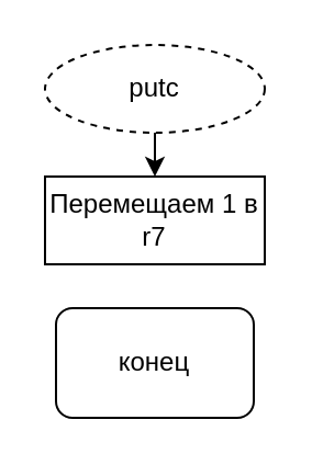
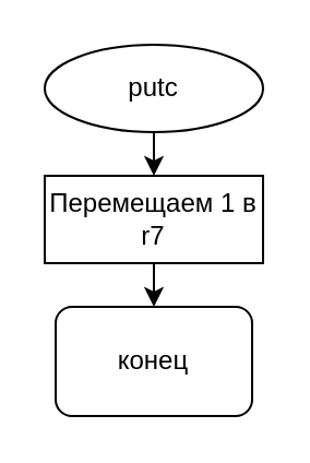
- <mxCell id="2" value="putc" style="ellipse;whiteSpace=wrap;html=1;dashed=1;" vertex="1" parent="1"><mxGeometry x="20" y="20" width="100" height="40" as="geometry" /></mxCell>
+ <mxCell id="2" value="putc" style="ellipse;whiteSpace=wrap;html=1;" vertex="1" parent="1"><mxGeometry x="20" y="20" width="100" height="40" as="geometry" /></mxCell>
+ <mxCell id="6" value="" style="endArrow=classic;html=1;entryX=0.5;entryY=0;entryDx=0;entryDy=0;exitX=0.5;exitY=1;exitDx=0;exitDy=0;" edge="1" parent="1" source="4" target="3"><mxGeometry width="50" height="50" relative="1" as="geometry"><mxPoint x="-124" y="180" as="sourcePoint" /><mxPoint x="-74" y="130" as="targetPoint" /></mxGeometry></mxCell>
